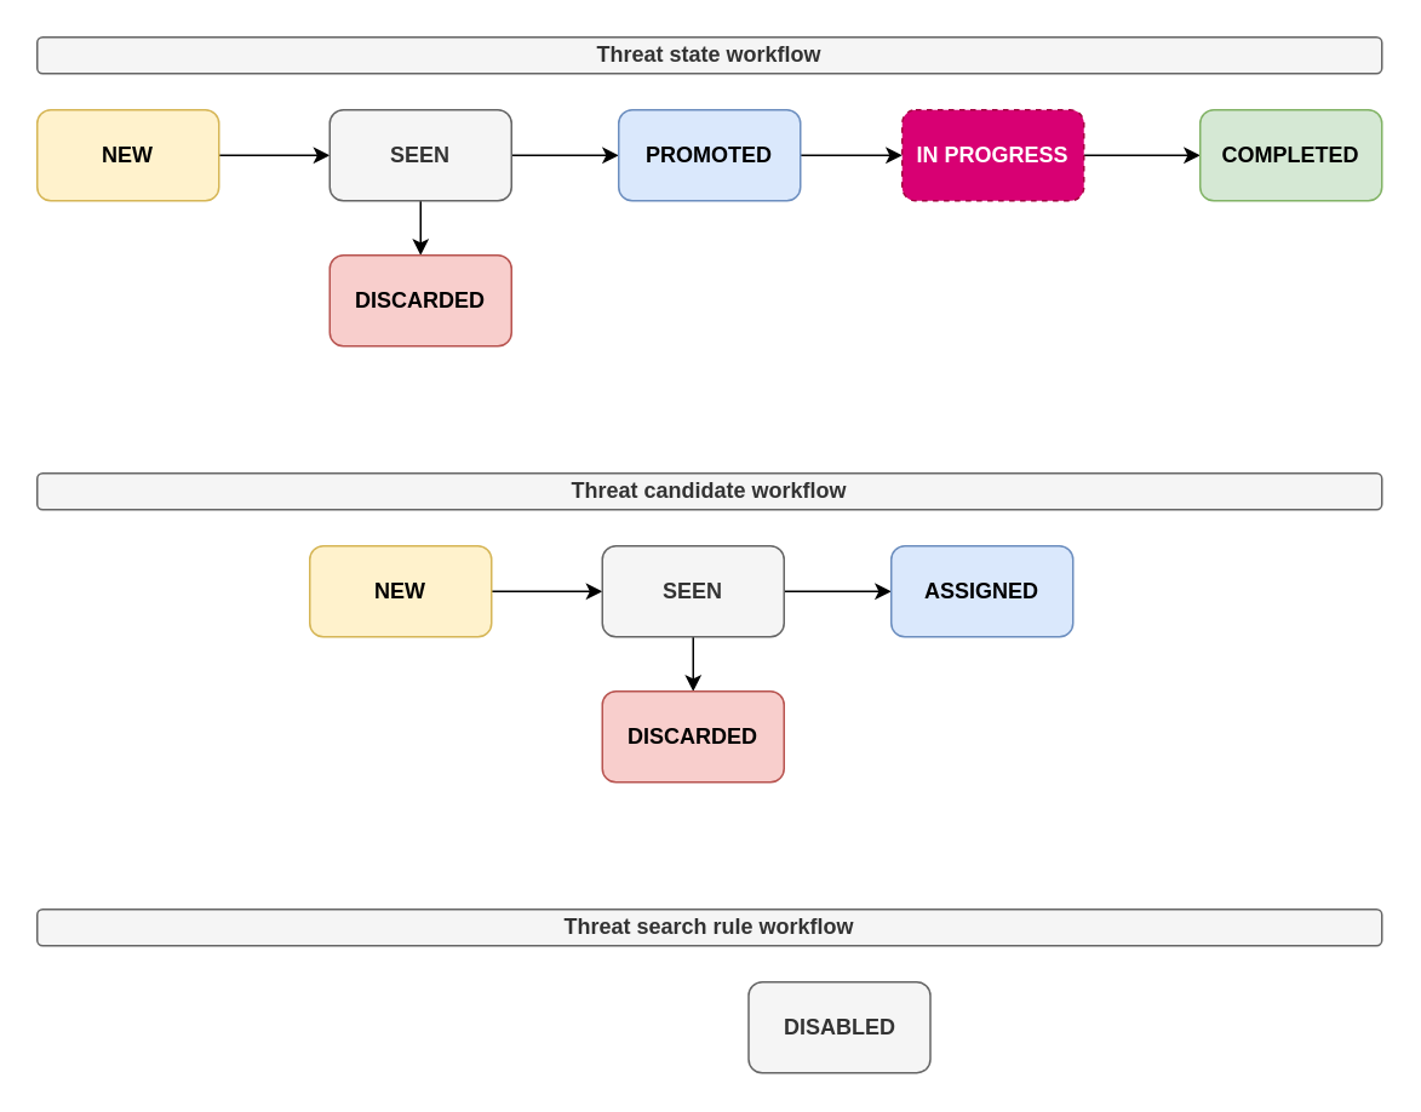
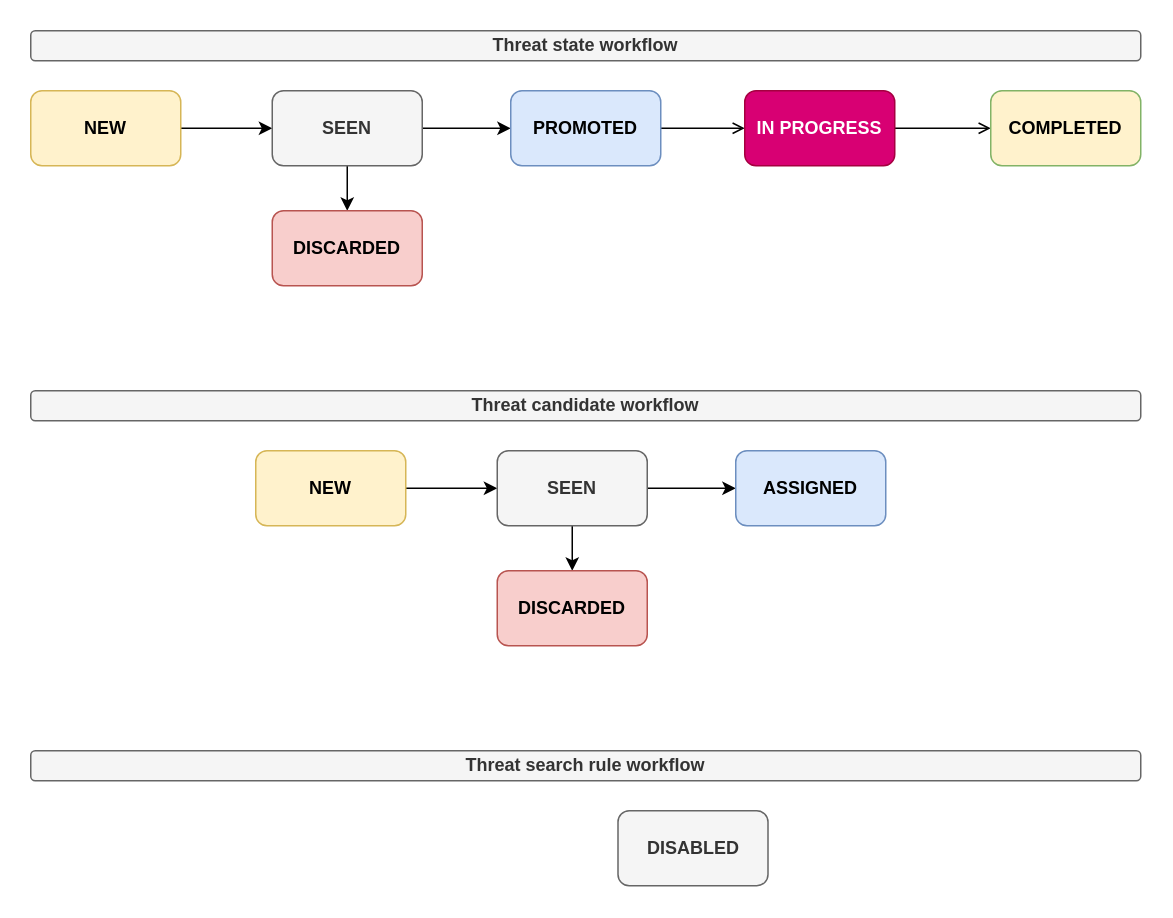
- <mxCell id="8" value="" style="edgeStyle=orthogonalEdgeStyle;rounded=0;orthogonalLoop=1;jettySize=auto;html=1;" parent="1" source="9" target="11" edge="1"><mxGeometry relative="1" as="geometry" /></mxCell>
+ <mxCell id="8" value="" style="edgeStyle=orthogonalEdgeStyle;rounded=0;orthogonalLoop=1;jettySize=auto;html=1;endArrow=open;" parent="1" source="9" target="11" edge="1"><mxGeometry relative="1" as="geometry" /></mxCell>
- <mxCell id="11" value="&lt;b&gt;IN PROGRESS&lt;/b&gt;" style="rounded=1;whiteSpace=wrap;html=1;fillColor=#d80073;strokeColor=#A50040;fontColor=#ffffff;dashed=1;" parent="1" vertex="1"><mxGeometry x="496" y="60" width="100" height="50" as="geometry" /></mxCell>
+ <mxCell id="11" value="&lt;b&gt;IN PROGRESS&lt;/b&gt;" style="rounded=1;whiteSpace=wrap;html=1;fillColor=#d80073;strokeColor=#A50040;fontColor=#ffffff;" parent="1" vertex="1"><mxGeometry x="496" y="60" width="100" height="50" as="geometry" /></mxCell>
- <mxCell id="10" value="" style="edgeStyle=orthogonalEdgeStyle;rounded=0;orthogonalLoop=1;jettySize=auto;html=1;" parent="1" source="11" target="12" edge="1"><mxGeometry relative="1" as="geometry" /></mxCell>
+ <mxCell id="10" value="" style="edgeStyle=orthogonalEdgeStyle;rounded=0;orthogonalLoop=1;jettySize=auto;html=1;endArrow=open;" parent="1" source="11" target="12" edge="1"><mxGeometry relative="1" as="geometry" /></mxCell>
- <mxCell id="12" value="&lt;b&gt;COMPLETED&lt;/b&gt;" style="rounded=1;whiteSpace=wrap;html=1;fillColor=#d5e8d4;strokeColor=#82b366;" parent="1" vertex="1"><mxGeometry x="660" y="60" width="100" height="50" as="geometry" /></mxCell>
+ <mxCell id="12" value="&lt;b&gt;COMPLETED&lt;/b&gt;" style="rounded=1;whiteSpace=wrap;html=1;fillColor=#fff2cc;strokeColor=#82b366;" parent="1" vertex="1"><mxGeometry x="660" y="60" width="100" height="50" as="geometry" /></mxCell>
